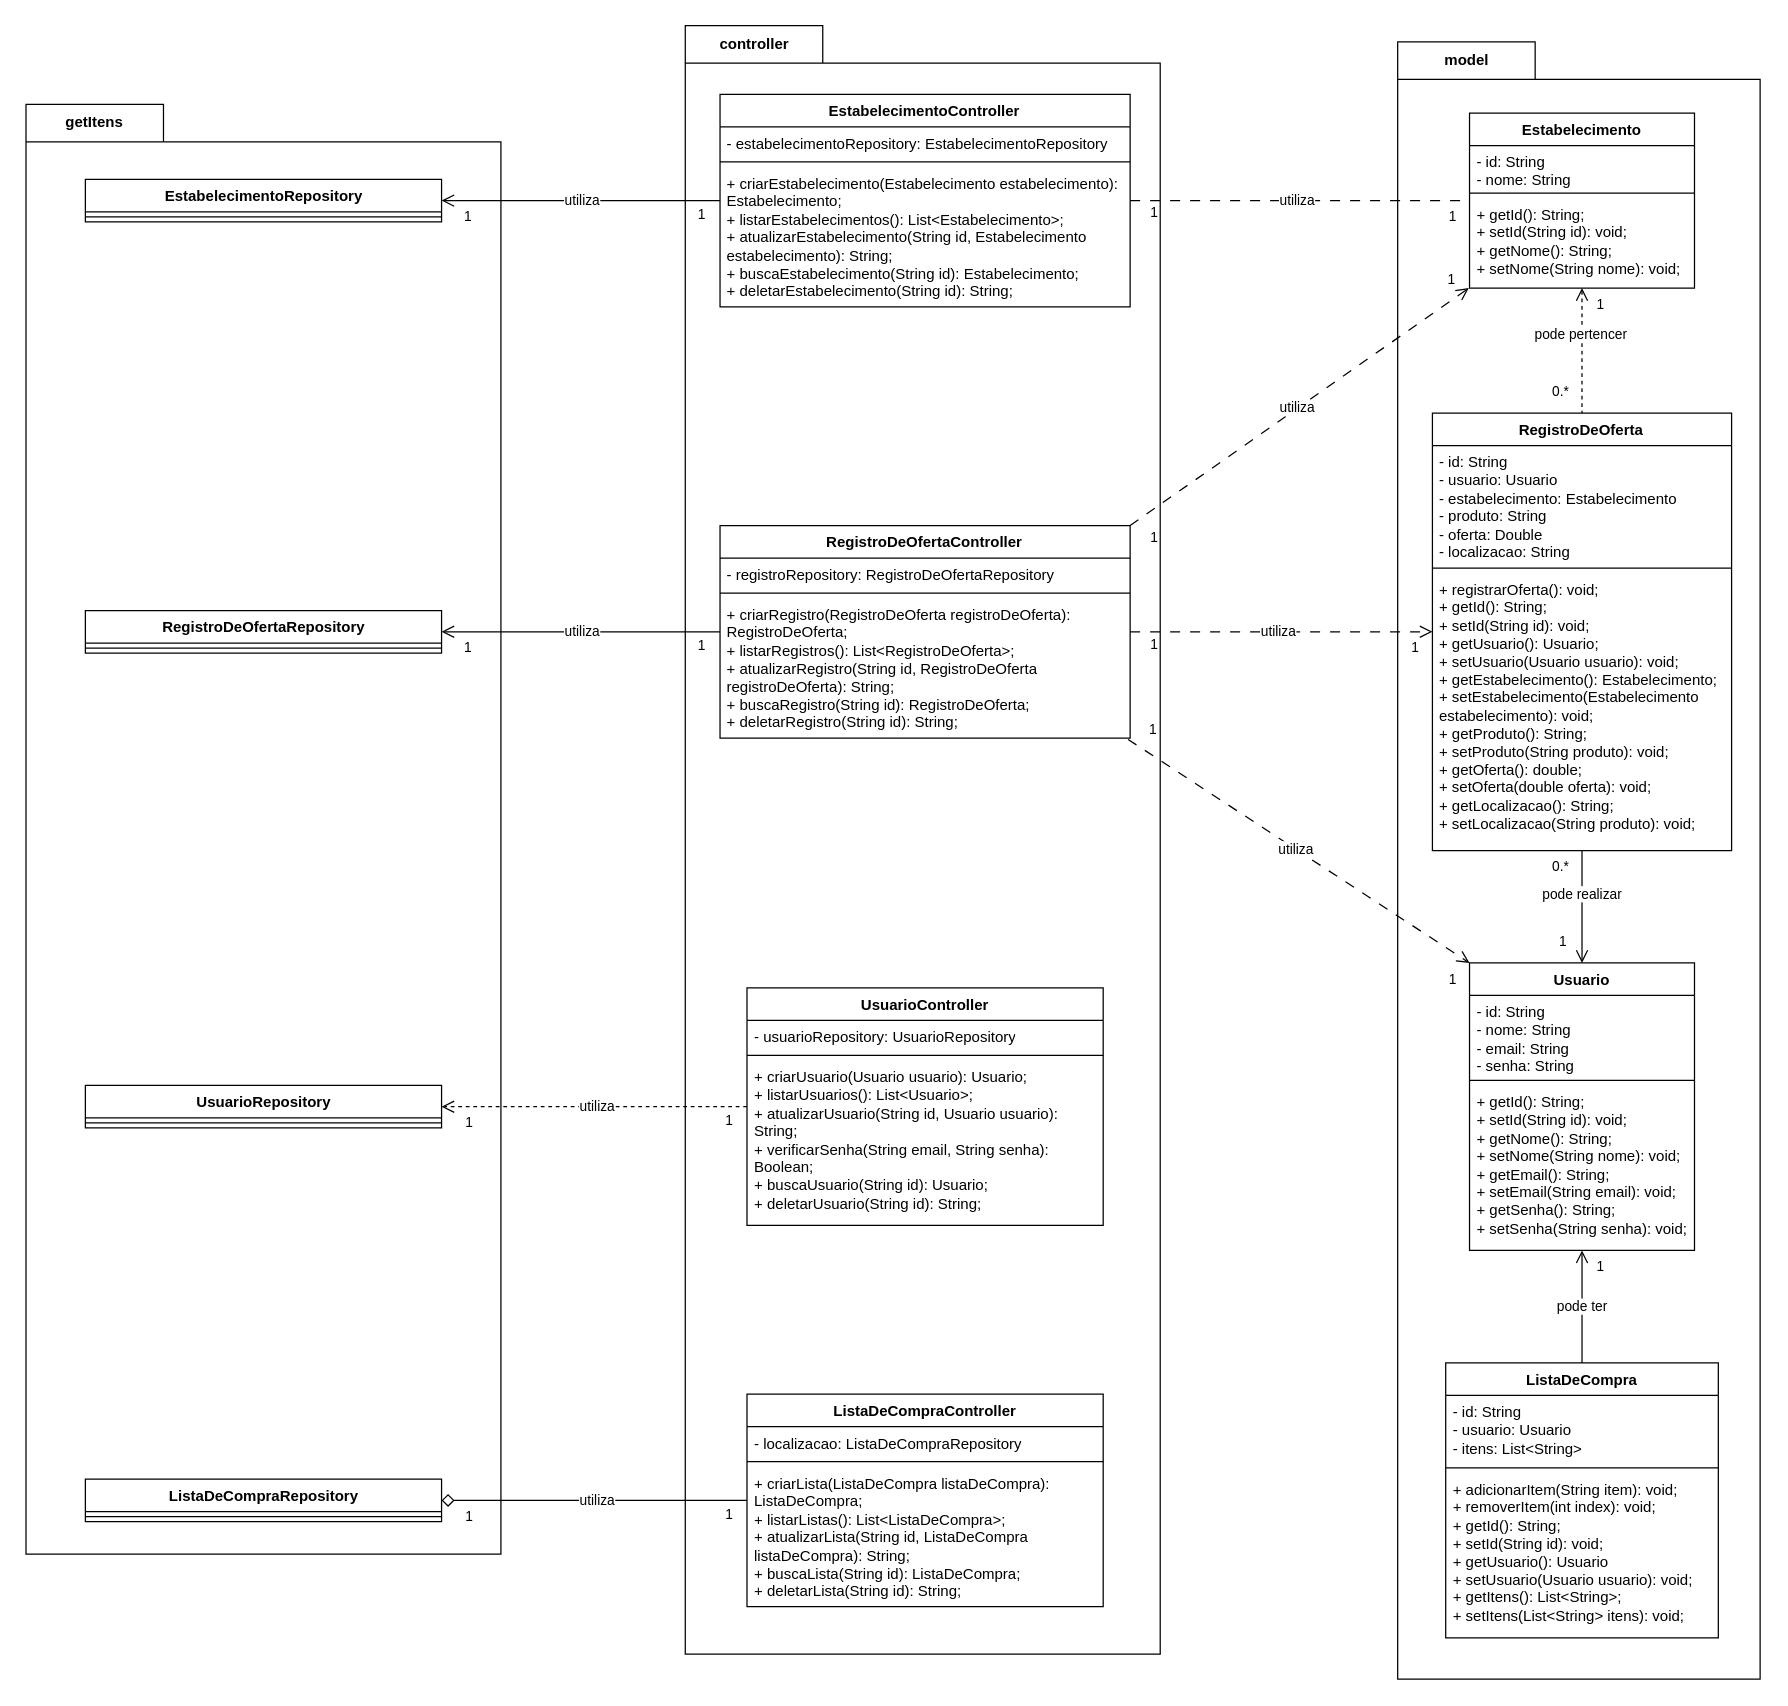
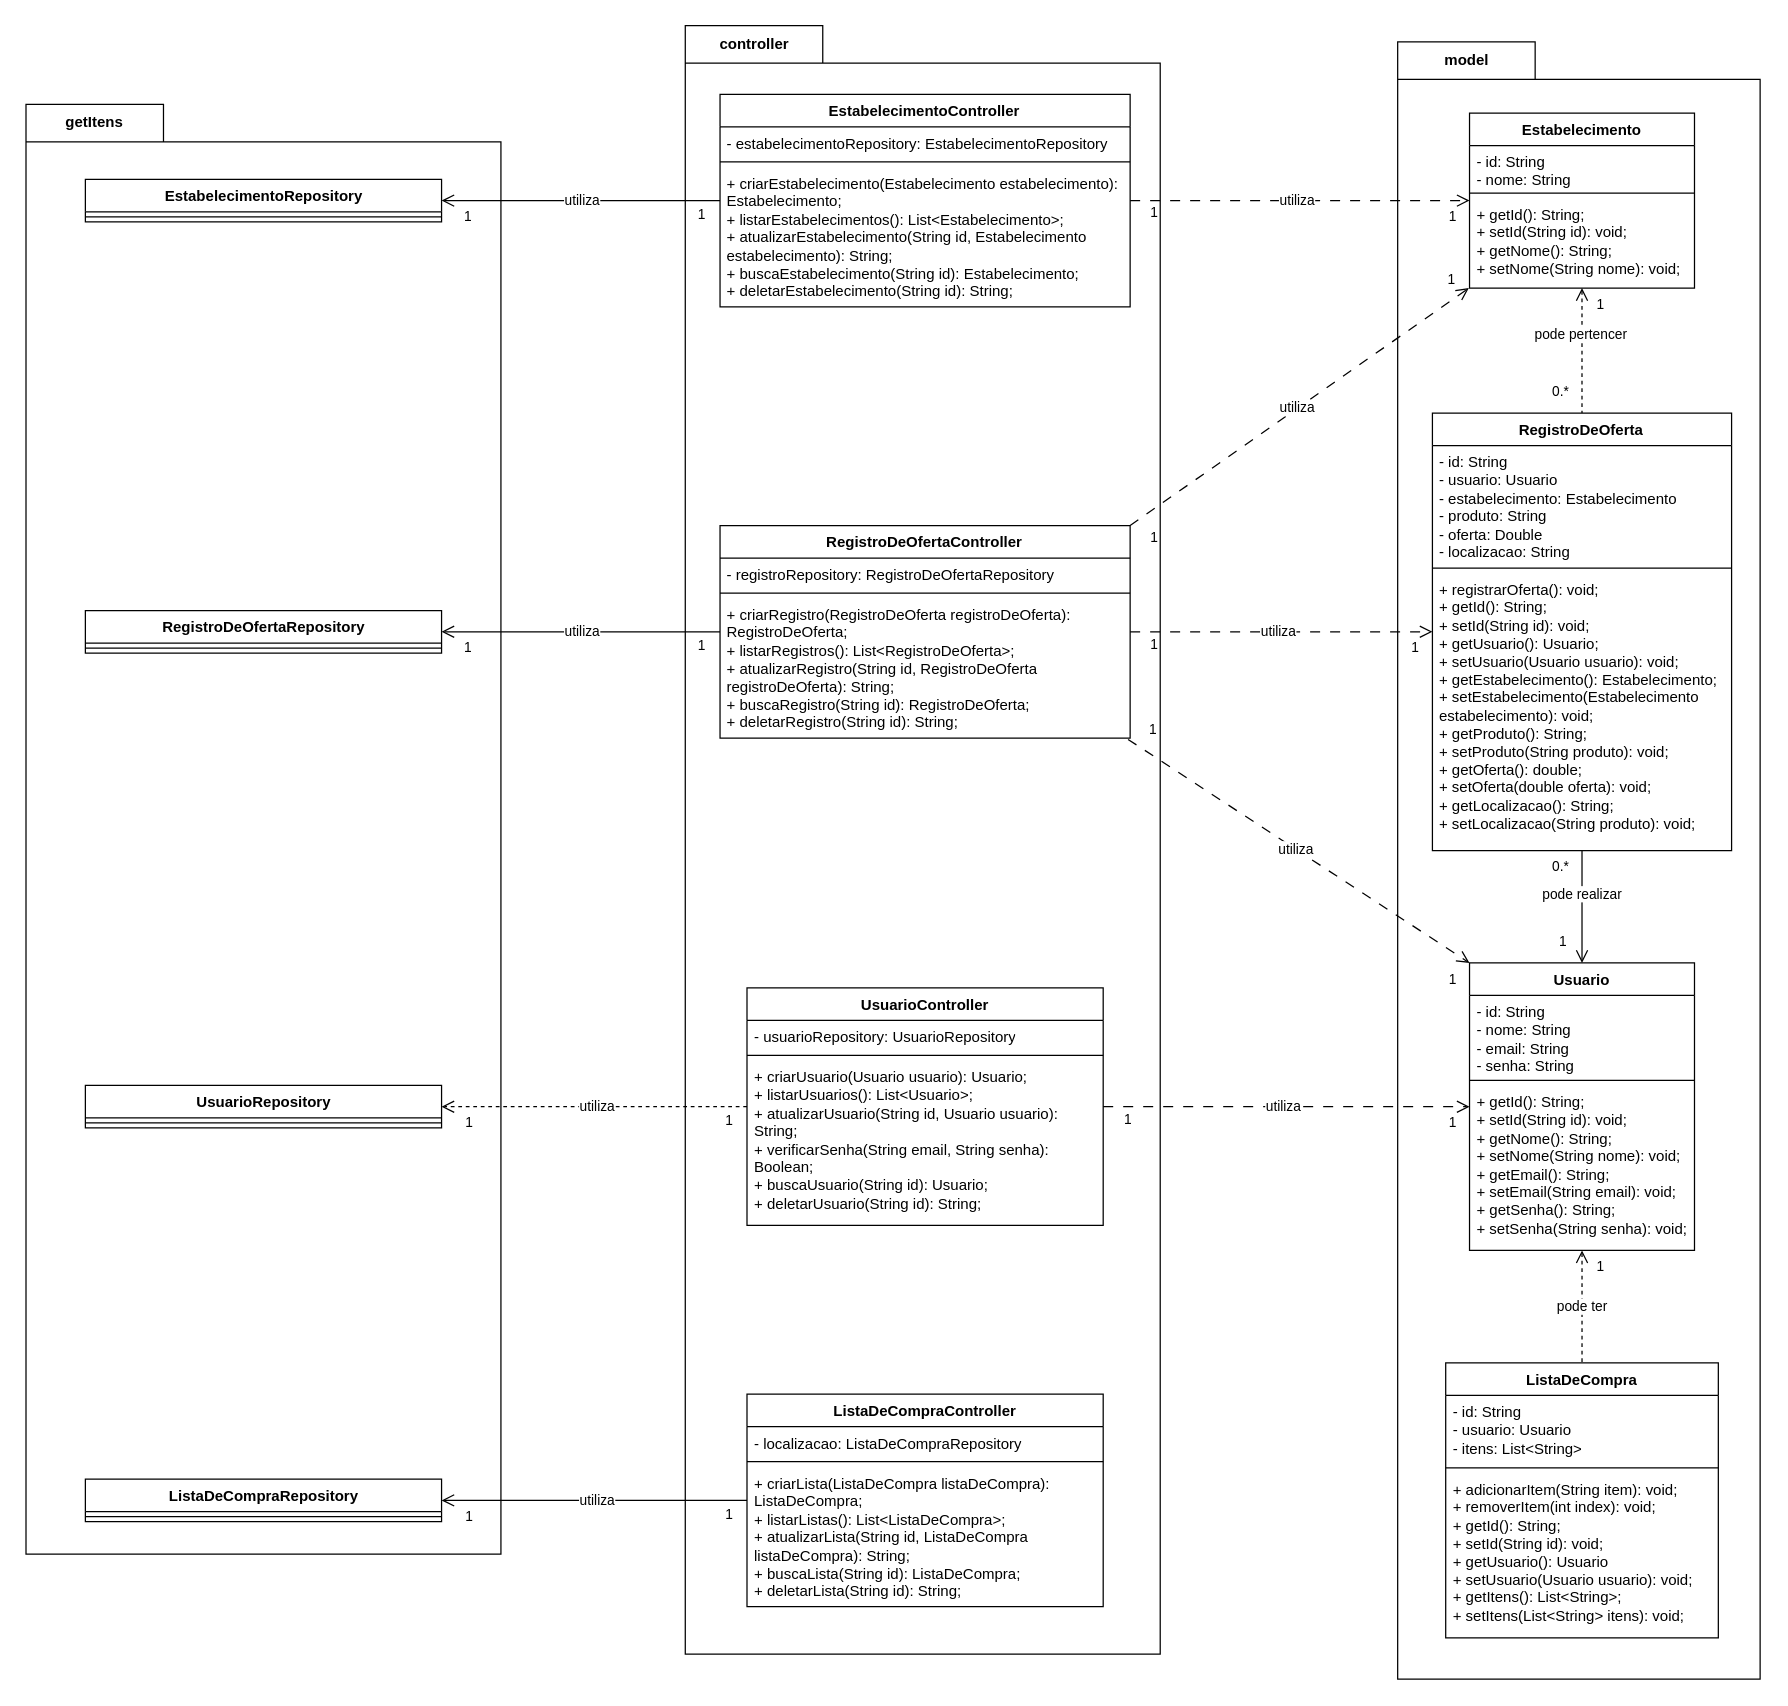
- <mxCell id="61" value="utiliza" style="endArrow=none;html=1;endSize=8;startArrow=none;startSize=8;startFill=0;edgeStyle=orthogonalEdgeStyle;rounded=0;dashed=1;dashPattern=8 8;endFill=0;" edge="1" parent="1" source="36" target="18"><mxGeometry x="-0.016" relative="1" as="geometry"><mxPoint x="1001.99" y="140" as="sourcePoint" /><mxPoint x="1174.99" y="140" as="targetPoint" /><mxPoint as="offset" /></mxGeometry></mxCell>
+ <mxCell id="61" value="utiliza" style="endArrow=open;html=1;endSize=8;startArrow=none;startSize=8;startFill=0;edgeStyle=orthogonalEdgeStyle;rounded=0;dashed=1;dashPattern=8 8;endFill=0;" edge="1" parent="1" source="36" target="18"><mxGeometry x="-0.016" relative="1" as="geometry"><mxPoint x="1001.99" y="140" as="sourcePoint" /><mxPoint x="1174.99" y="140" as="targetPoint" /><mxPoint as="offset" /></mxGeometry></mxCell>
+ <mxCell id="25" value="utiliza" style="endArrow=open;html=1;endSize=8;startArrow=none;startSize=8;startFill=0;edgeStyle=orthogonalEdgeStyle;rounded=0;dashed=1;dashPattern=8 8;endFill=0;" parent="1" source="32" target="8" edge="1"><mxGeometry x="-0.016" relative="1" as="geometry"><mxPoint x="467.18" y="577" as="sourcePoint" /><mxPoint x="905.31" y="650" as="targetPoint" /><mxPoint as="offset" /></mxGeometry></mxCell>
+ <mxCell id="26" value="1" style="edgeLabel;resizable=0;html=1;align=left;verticalAlign=top;" parent="25" connectable="0" vertex="1"><mxGeometry x="-1" relative="1" as="geometry"><mxPoint x="15" y="-3" as="offset" /></mxGeometry></mxCell>
+ <mxCell id="27" value="1" style="edgeLabel;resizable=0;html=1;align=right;verticalAlign=top;" parent="25" connectable="0" vertex="1"><mxGeometry x="1" relative="1" as="geometry"><mxPoint x="-10" as="offset" /></mxGeometry></mxCell>
- <mxCell id="12" value="pode ter" style="endArrow=none;html=1;endSize=8;startArrow=open;startSize=8;startFill=0;edgeStyle=orthogonalEdgeStyle;rounded=0;" parent="1" source="8" target="48" edge="1"><mxGeometry relative="1" as="geometry"><mxPoint x="917.18" y="670" as="sourcePoint" /><mxPoint x="987.18" y="619" as="targetPoint" /><mxPoint as="offset" /></mxGeometry></mxCell>
+ <mxCell id="12" value="pode ter" style="endArrow=none;html=1;endSize=8;startArrow=open;startSize=8;startFill=0;edgeStyle=orthogonalEdgeStyle;rounded=0;dashed=1;" parent="1" source="8" target="48" edge="1"><mxGeometry relative="1" as="geometry"><mxPoint x="917.18" y="670" as="sourcePoint" /><mxPoint x="987.18" y="619" as="targetPoint" /><mxPoint as="offset" /></mxGeometry></mxCell>
- <mxCell id="76" value="utiliza" style="endArrow=diamond;html=1;endSize=8;startArrow=none;startSize=8;startFill=0;edgeStyle=orthogonalEdgeStyle;rounded=0;endFill=0;" edge="1" parent="1" source="28" target="74"><mxGeometry x="-0.016" relative="1" as="geometry"><mxPoint x="631.5" y="1217" as="sourcePoint" /><mxPoint x="387.5" y="1217" as="targetPoint" /><mxPoint as="offset" /></mxGeometry></mxCell>
+ <mxCell id="76" value="utiliza" style="endArrow=open;html=1;endSize=8;startArrow=none;startSize=8;startFill=0;edgeStyle=orthogonalEdgeStyle;rounded=0;endFill=0;" edge="1" parent="1" source="28" target="74"><mxGeometry x="-0.016" relative="1" as="geometry"><mxPoint x="631.5" y="1217" as="sourcePoint" /><mxPoint x="387.5" y="1217" as="targetPoint" /><mxPoint as="offset" /></mxGeometry></mxCell>
